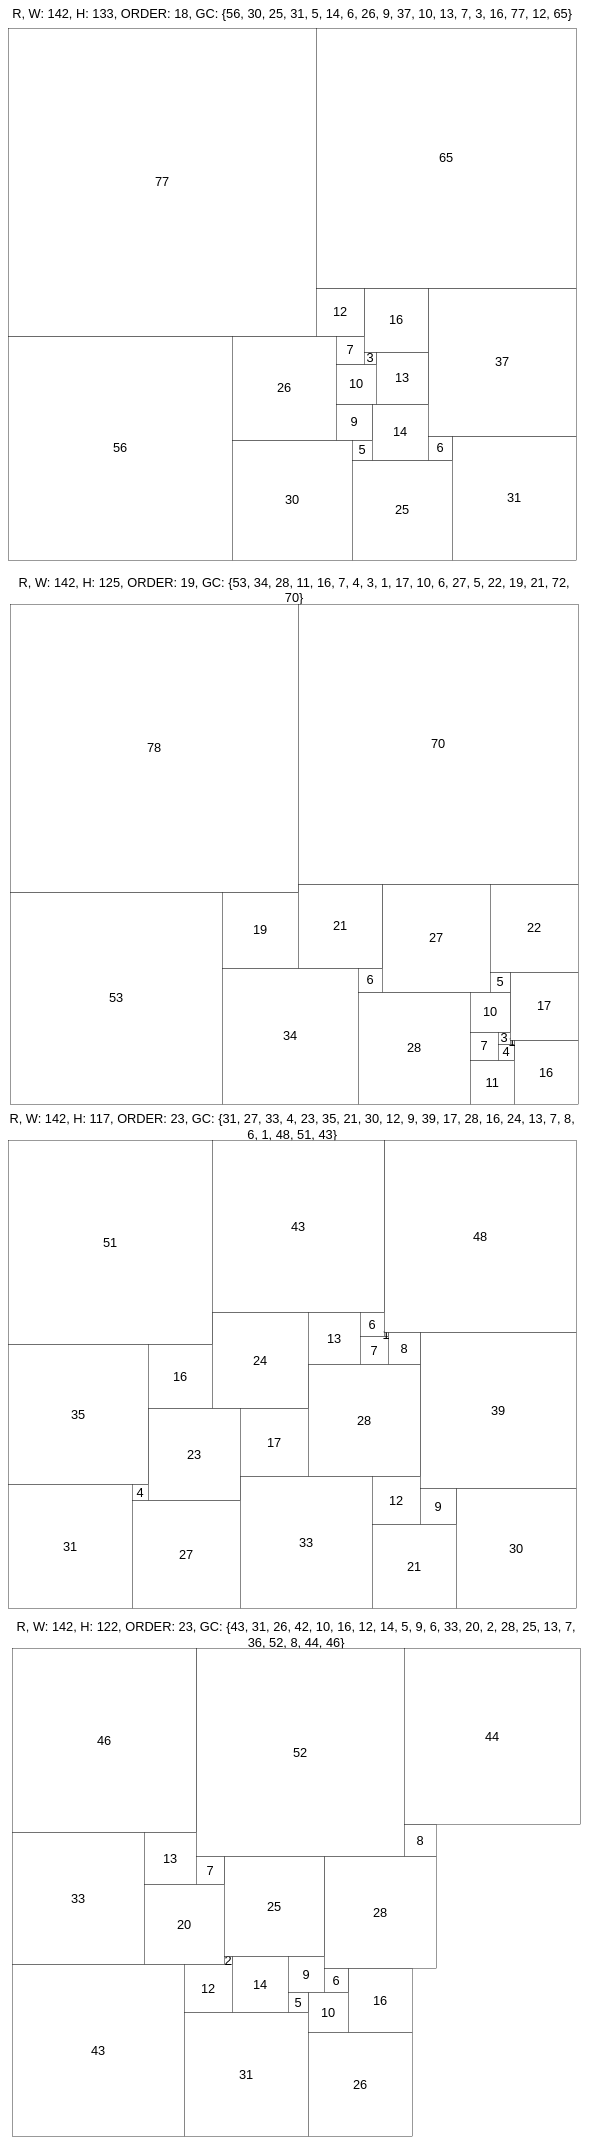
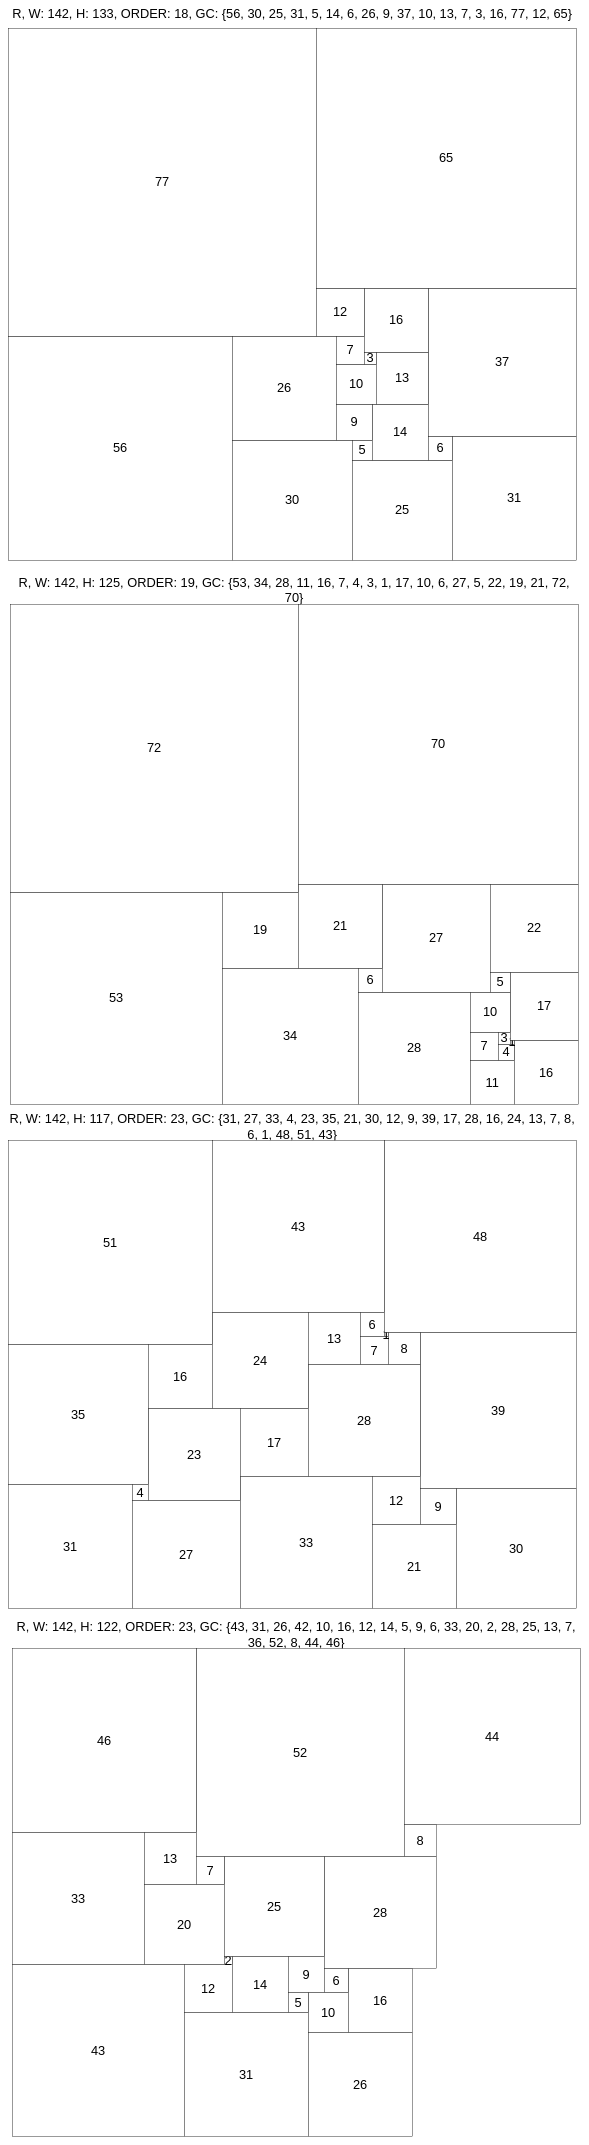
- <mxCell id="43" value="78" style="rounded=0;whiteSpace=wrap;html=1;fontSize=32;" parent="25" vertex="1"><mxGeometry width="720" height="720" as="geometry" /></mxCell>
+ <mxCell id="43" value="72" style="rounded=0;whiteSpace=wrap;html=1;fontSize=32;" parent="25" vertex="1"><mxGeometry width="720" height="720" as="geometry" /></mxCell>
